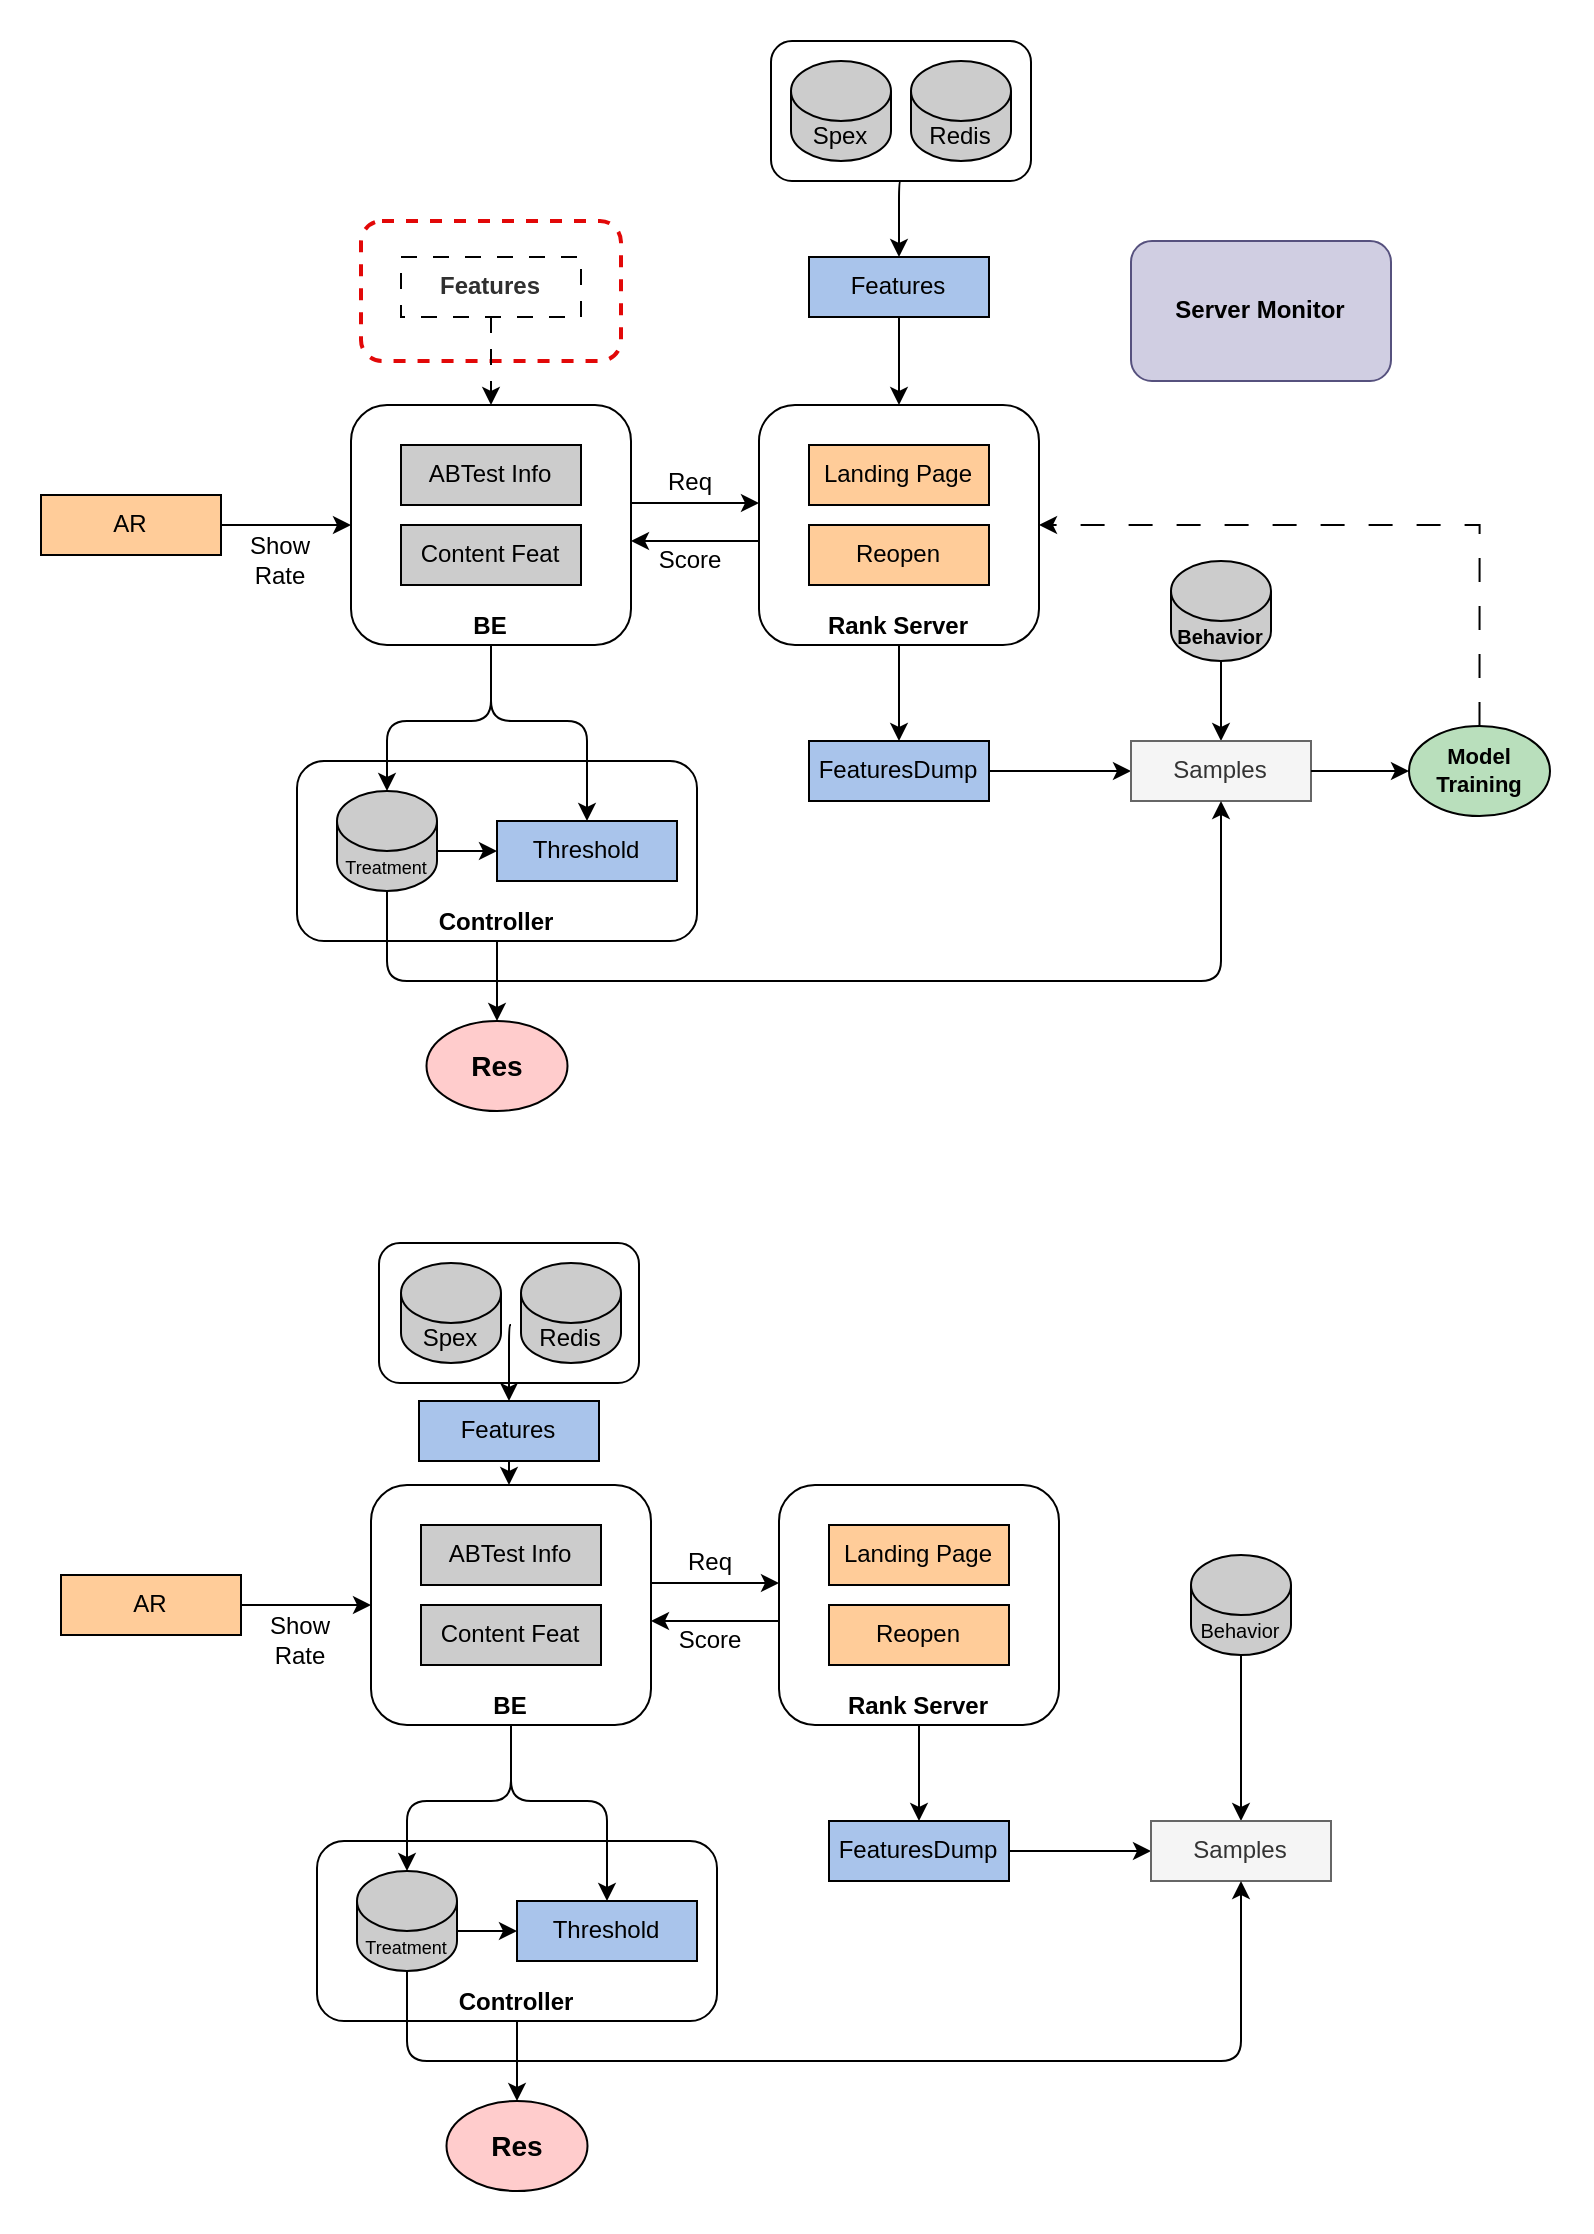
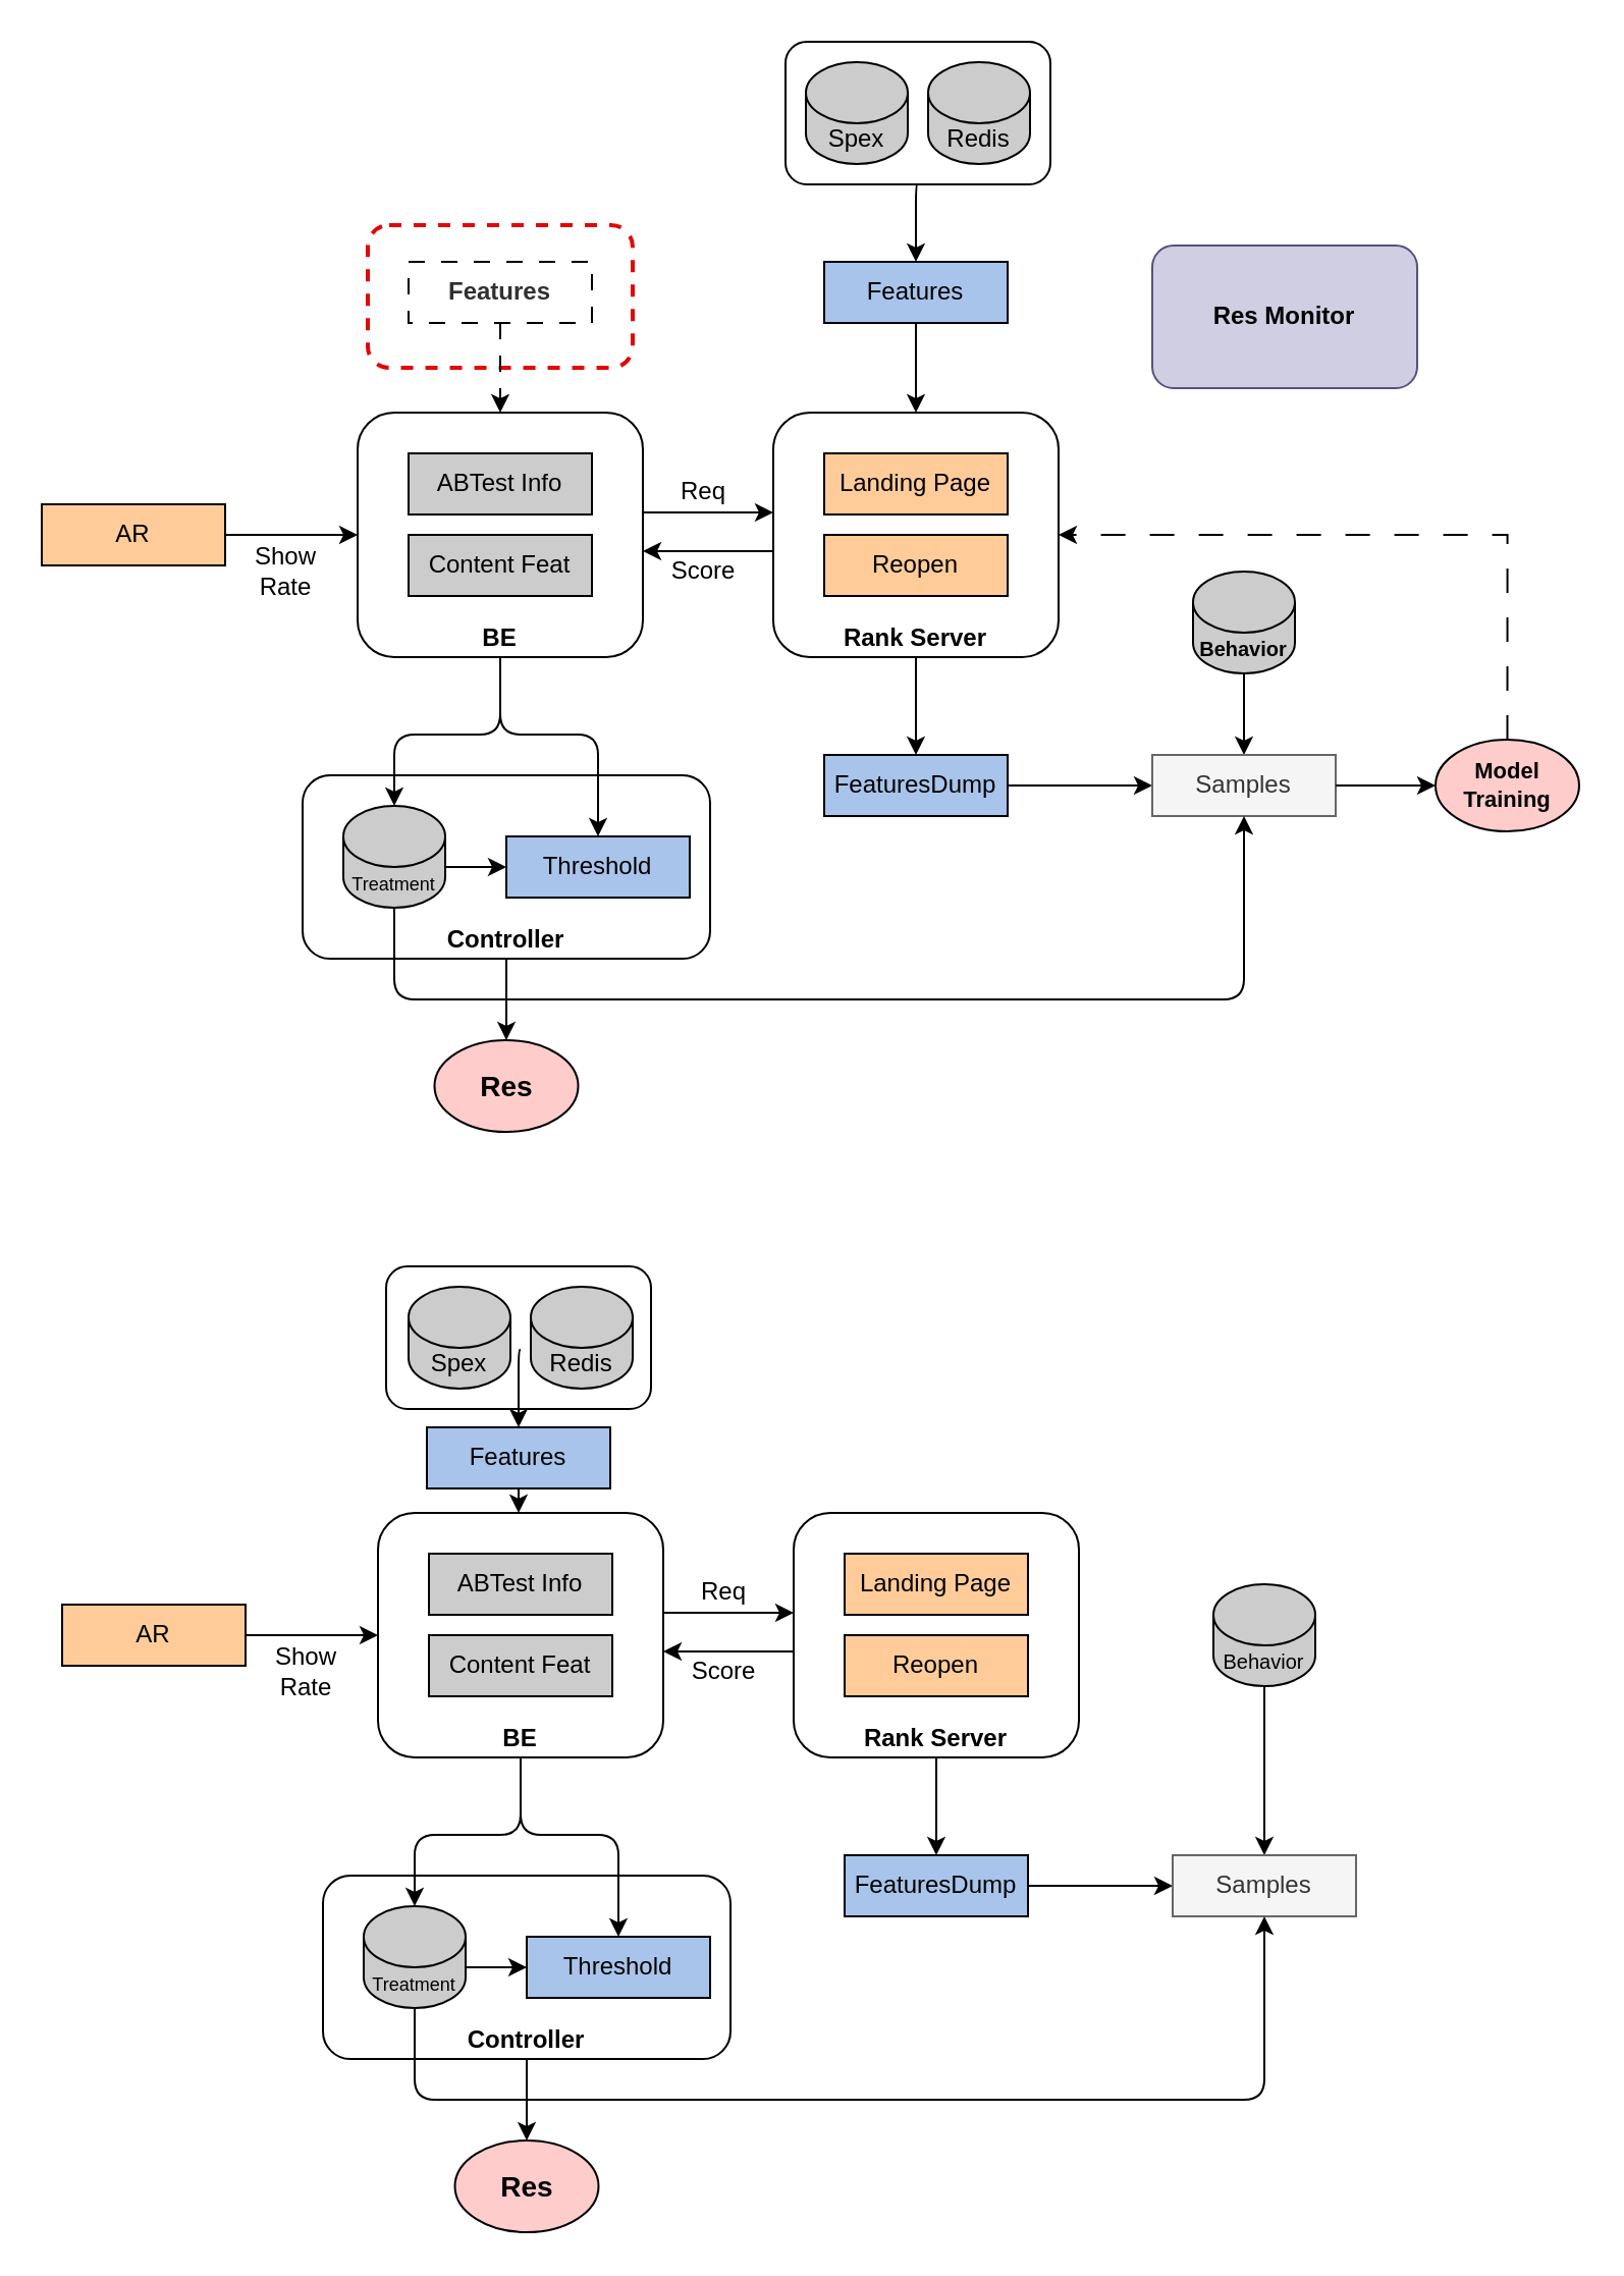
- <mxCell id="76" value="Server Monitor" style="rounded=1;whiteSpace=wrap;html=1;fontStyle=1;fillColor=#d0cee2;strokeColor=#56517e;" vertex="1" parent="1"><mxGeometry x="565" y="120" width="130" height="70" as="geometry" /></mxCell>
+ <mxCell id="76" value="Res Monitor" style="rounded=1;whiteSpace=wrap;html=1;fontStyle=1;fillColor=#d0cee2;strokeColor=#56517e;" vertex="1" parent="1"><mxGeometry x="565" y="120" width="130" height="70" as="geometry" /></mxCell>
- <mxCell id="75" value="&lt;font style=&quot;font-size: 11px;&quot;&gt;&lt;b style=&quot;font-size: 11px;&quot;&gt;Model&lt;br style=&quot;font-size: 11px;&quot;&gt;Training&lt;br style=&quot;font-size: 11px;&quot;&gt;&lt;/b&gt;&lt;/font&gt;" style="ellipse;whiteSpace=wrap;html=1;fillColor=#b9dfbc;fontSize=11;" vertex="1" parent="1"><mxGeometry x="704" y="362.5" width="70.5" height="45" as="geometry" /></mxCell>
+ <mxCell id="75" value="&lt;font style=&quot;font-size: 11px;&quot;&gt;&lt;b style=&quot;font-size: 11px;&quot;&gt;Model&lt;br style=&quot;font-size: 11px;&quot;&gt;Training&lt;br style=&quot;font-size: 11px;&quot;&gt;&lt;/b&gt;&lt;/font&gt;" style="ellipse;whiteSpace=wrap;html=1;fillColor=#ffcccc;fontSize=11;" vertex="1" parent="1"><mxGeometry x="704" y="362.5" width="70.5" height="45" as="geometry" /></mxCell>
